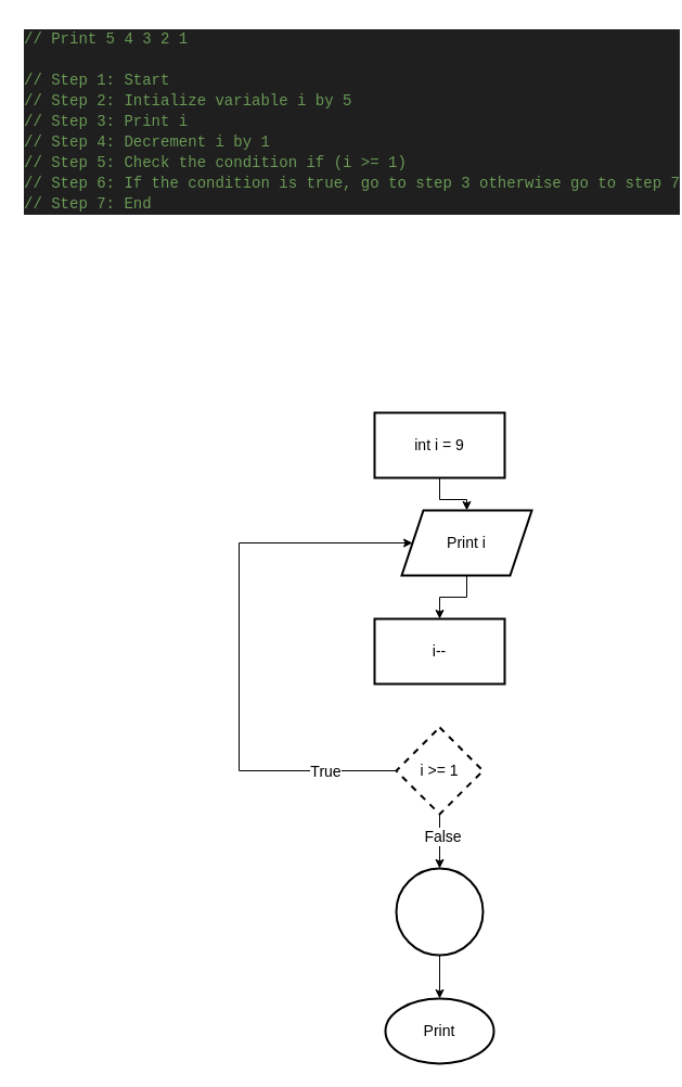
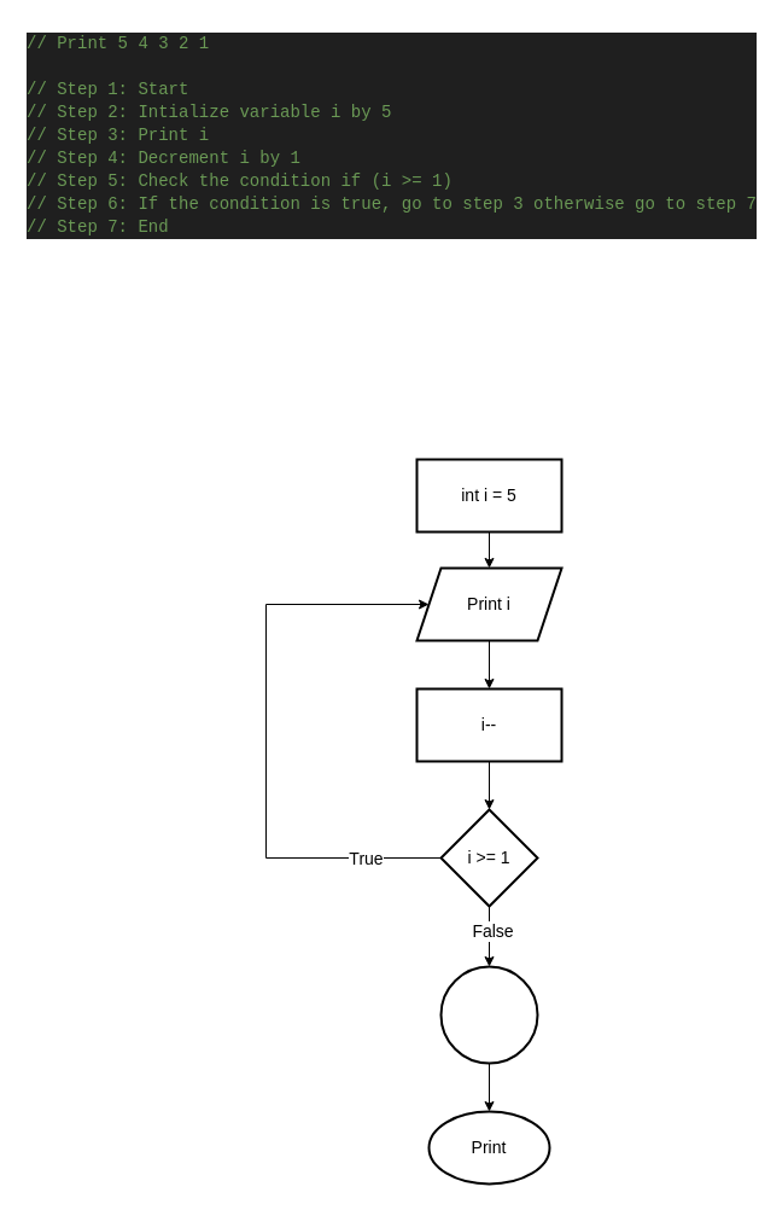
- <mxCell id="4" value="int i = 9" style="whiteSpace=wrap;html=1;strokeWidth=2;fontSize=14;" vertex="1" parent="1"><mxGeometry x="345" y="380" width="120" height="60" as="geometry" /></mxCell>
+ <mxCell id="4" value="int i = 5" style="whiteSpace=wrap;html=1;strokeWidth=2;fontSize=14;" vertex="1" parent="1"><mxGeometry x="345" y="380" width="120" height="60" as="geometry" /></mxCell>
- <mxCell id="6" value="Print i" style="shape=parallelogram;perimeter=parallelogramPerimeter;whiteSpace=wrap;html=1;fixedSize=1;strokeWidth=2;fontSize=14;" vertex="1" parent="1"><mxGeometry x="370" y="470" width="120" height="60" as="geometry" /></mxCell>
+ <mxCell id="6" value="Print i" style="shape=parallelogram;perimeter=parallelogramPerimeter;whiteSpace=wrap;html=1;fixedSize=1;strokeWidth=2;fontSize=14;" vertex="1" parent="1"><mxGeometry x="345" y="470" width="120" height="60" as="geometry" /></mxCell>
+ <mxCell id="7" value="" style="edgeStyle=orthogonalEdgeStyle;rounded=0;orthogonalLoop=1;jettySize=auto;html=1;fontSize=14;" edge="1" parent="1" source="8" target="13"><mxGeometry relative="1" as="geometry" /></mxCell>
- <mxCell id="13" value="i &amp;gt;= 1" style="rhombus;whiteSpace=wrap;html=1;strokeWidth=2;fontSize=14;dashed=1;" vertex="1" parent="1"><mxGeometry x="365" y="670" width="80" height="80" as="geometry" /></mxCell>
+ <mxCell id="13" value="i &amp;gt;= 1" style="rhombus;whiteSpace=wrap;html=1;strokeWidth=2;fontSize=14;" vertex="1" parent="1"><mxGeometry x="365" y="670" width="80" height="80" as="geometry" /></mxCell>
